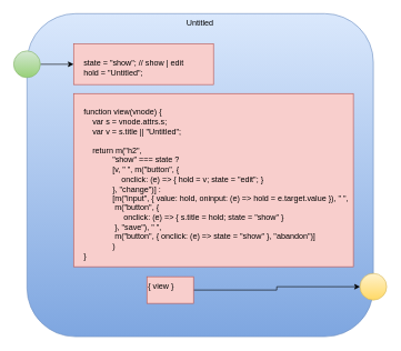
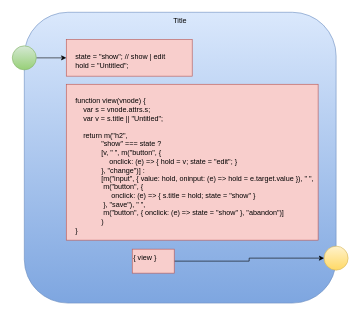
- <mxCell id="2" value="&lt;div style=&quot;&quot;&gt;Untitled&lt;/div&gt;" style="rounded=1;whiteSpace=wrap;html=1;align=center;verticalAlign=top;gradientColor=#7ea6e0;fillColor=#dae8fc;strokeColor=#6c8ebf;" vertex="1" parent="1"><mxGeometry x="40" y="20" width="520" height="485" as="geometry" /></mxCell>
+ <mxCell id="2" value="&lt;div style=&quot;&quot;&gt;Title&lt;/div&gt;" style="rounded=1;whiteSpace=wrap;html=1;align=center;verticalAlign=top;gradientColor=#7ea6e0;fillColor=#dae8fc;strokeColor=#6c8ebf;" vertex="1" parent="1"><mxGeometry x="40" y="20" width="520" height="485" as="geometry" /></mxCell>
